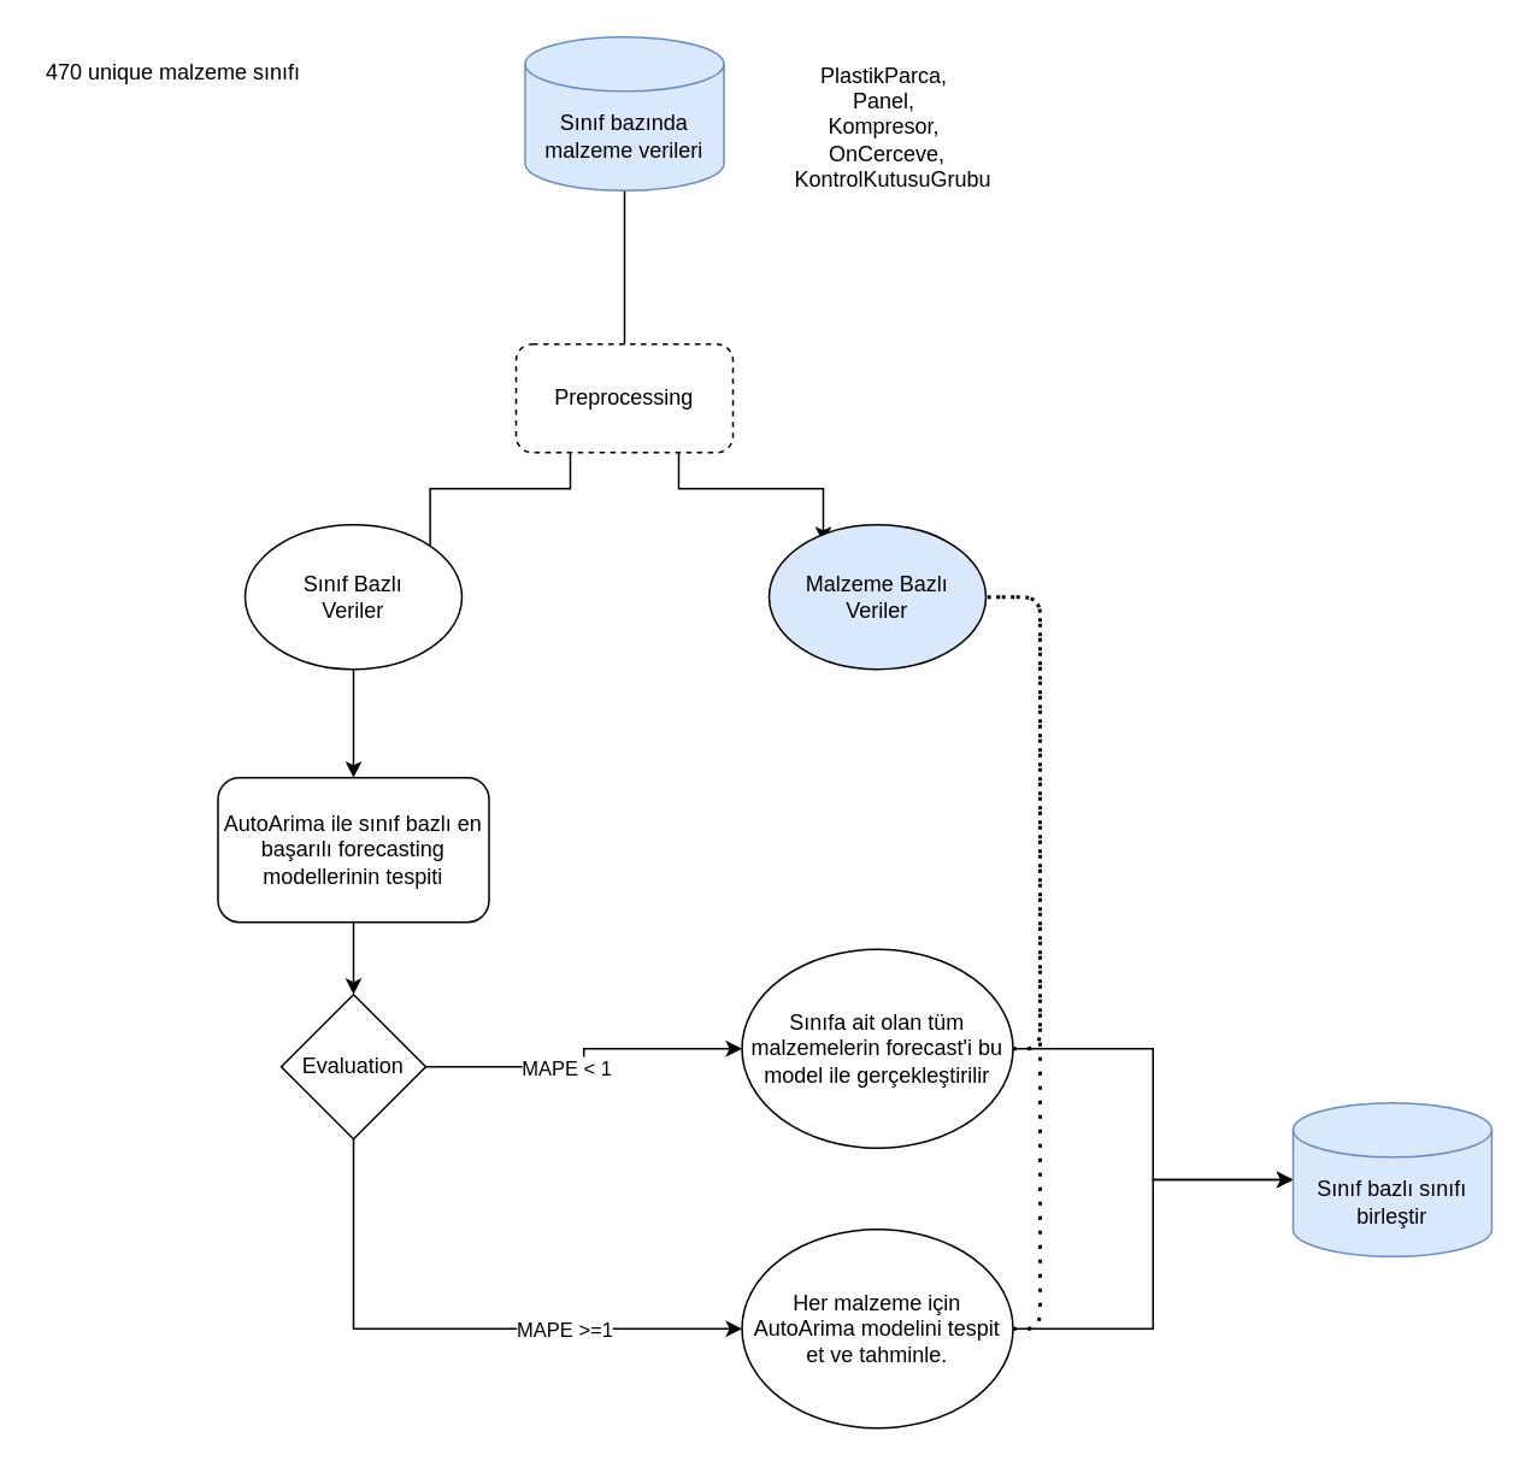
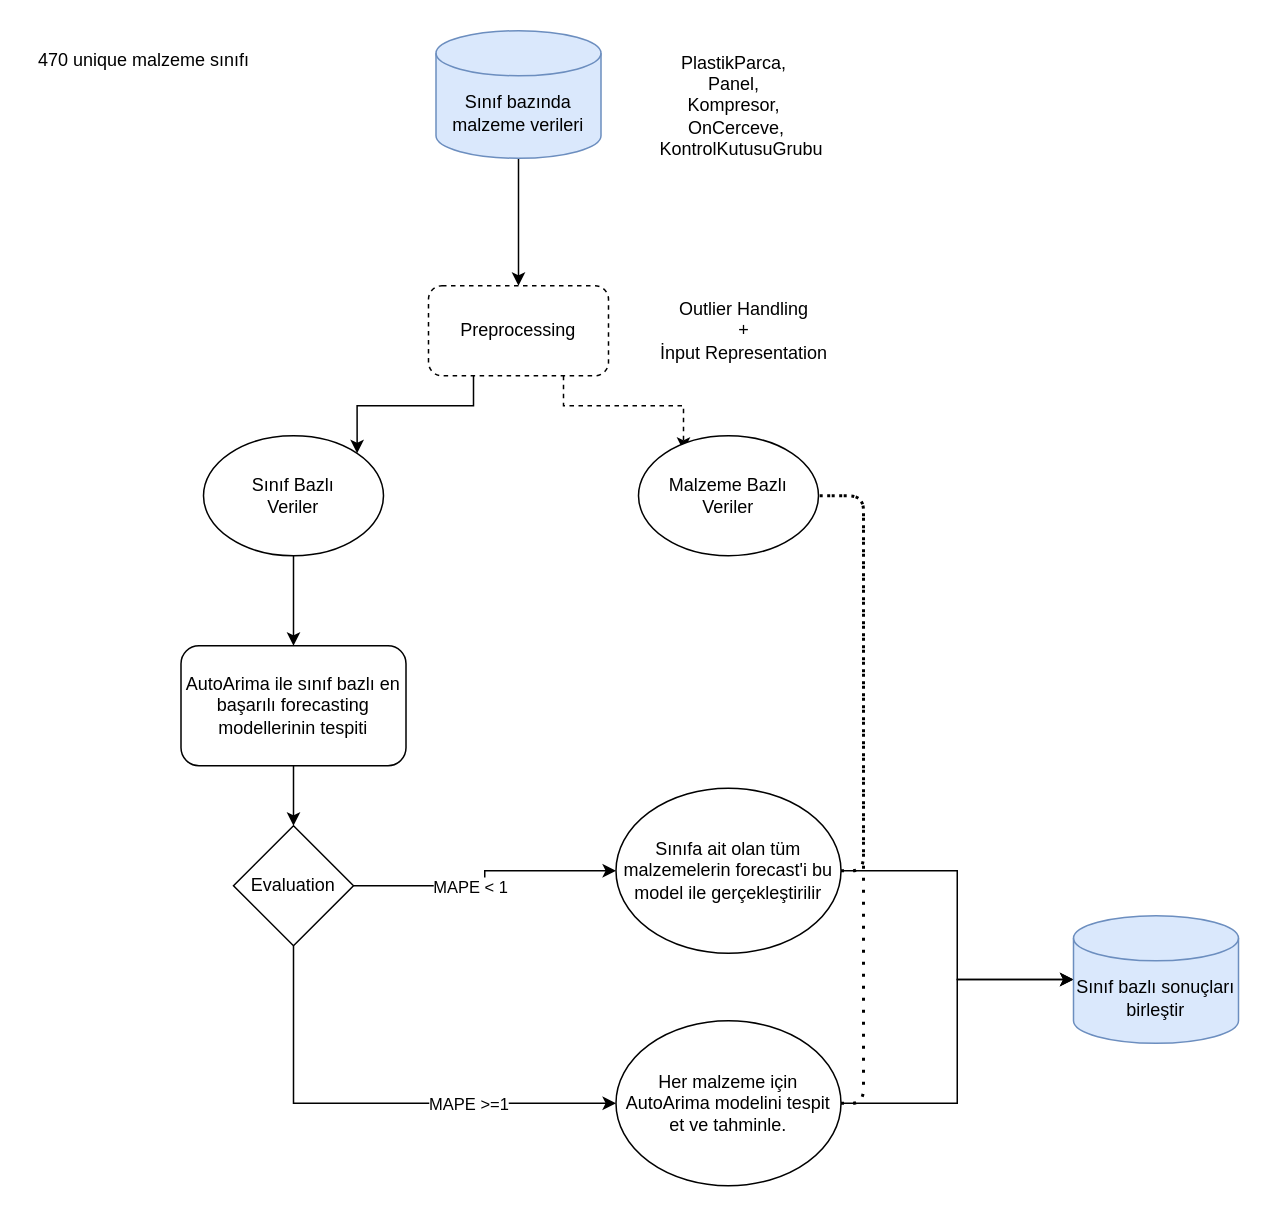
- <mxCell id="2" style="edgeStyle=orthogonalEdgeStyle;rounded=0;orthogonalLoop=1;jettySize=auto;html=1;exitX=0.5;exitY=1;exitDx=0;exitDy=0;exitPerimeter=0;endArrow=none;" edge="1" parent="1" source="26" target="7"><mxGeometry relative="1" as="geometry"><mxPoint x="345" y="110" as="sourcePoint" /></mxGeometry></mxCell>
+ <mxCell id="2" style="edgeStyle=orthogonalEdgeStyle;rounded=0;orthogonalLoop=1;jettySize=auto;html=1;exitX=0.5;exitY=1;exitDx=0;exitDy=0;exitPerimeter=0;" edge="1" parent="1" source="26" target="7"><mxGeometry relative="1" as="geometry"><mxPoint x="345" y="110" as="sourcePoint" /></mxGeometry></mxCell>
+ <mxCell id="11" value="Outlier Handling &lt;br&gt;+ &lt;br&gt;İnput Representation" style="text;html=1;align=center;verticalAlign=middle;resizable=0;points=[];autosize=1;strokeColor=none;" vertex="1" parent="1"><mxGeometry x="435" y="200" width="120" height="40" as="geometry" /></mxCell>
- <mxCell id="6" style="edgeStyle=orthogonalEdgeStyle;rounded=0;orthogonalLoop=1;jettySize=auto;html=1;exitX=0.75;exitY=1;exitDx=0;exitDy=0;entryX=0.25;entryY=0.125;entryDx=0;entryDy=0;entryPerimeter=0;" edge="1" parent="1" source="7" target="10"><mxGeometry relative="1" as="geometry" /></mxCell>
+ <mxCell id="6" style="edgeStyle=orthogonalEdgeStyle;rounded=0;orthogonalLoop=1;jettySize=auto;html=1;exitX=0.75;exitY=1;exitDx=0;exitDy=0;entryX=0.25;entryY=0.125;entryDx=0;entryDy=0;entryPerimeter=0;dashed=1;" edge="1" parent="1" source="7" target="10"><mxGeometry relative="1" as="geometry" /></mxCell>
- <mxCell id="5" style="edgeStyle=orthogonalEdgeStyle;rounded=0;orthogonalLoop=1;jettySize=auto;html=1;exitX=0.25;exitY=1;exitDx=0;exitDy=0;entryX=1;entryY=0;entryDx=0;entryDy=0;endArrow=none;" edge="1" parent="1" source="7" target="9"><mxGeometry relative="1" as="geometry" /></mxCell>
+ <mxCell id="5" style="edgeStyle=orthogonalEdgeStyle;rounded=0;orthogonalLoop=1;jettySize=auto;html=1;exitX=0.25;exitY=1;exitDx=0;exitDy=0;entryX=1;entryY=0;entryDx=0;entryDy=0;" edge="1" parent="1" source="7" target="9"><mxGeometry relative="1" as="geometry" /></mxCell>
- <mxCell id="10" value="Malzeme Bazlı &lt;br&gt;Veriler" style="ellipse;whiteSpace=wrap;html=1;fillColor=#dae8fc;" vertex="1" parent="1"><mxGeometry x="425" y="290" width="120" height="80" as="geometry" /></mxCell>
+ <mxCell id="10" value="Malzeme Bazlı &lt;br&gt;Veriler" style="ellipse;whiteSpace=wrap;html=1;" vertex="1" parent="1"><mxGeometry x="425" y="290" width="120" height="80" as="geometry" /></mxCell>
- <mxCell id="27" value="&lt;span&gt;Sınıf bazlı sınıfı birleştir&lt;/span&gt;" style="shape=cylinder3;whiteSpace=wrap;html=1;boundedLbl=1;backgroundOutline=1;size=15;fillColor=#dae8fc;strokeColor=#6c8ebf;" vertex="1" parent="1"><mxGeometry x="715" y="610" width="110" height="85" as="geometry" /></mxCell>
+ <mxCell id="27" value="&lt;span&gt;Sınıf bazlı sonuçları birleştir&lt;/span&gt;" style="shape=cylinder3;whiteSpace=wrap;html=1;boundedLbl=1;backgroundOutline=1;size=15;fillColor=#dae8fc;strokeColor=#6c8ebf;" vertex="1" parent="1"><mxGeometry x="715" y="610" width="110" height="85" as="geometry" /></mxCell>
